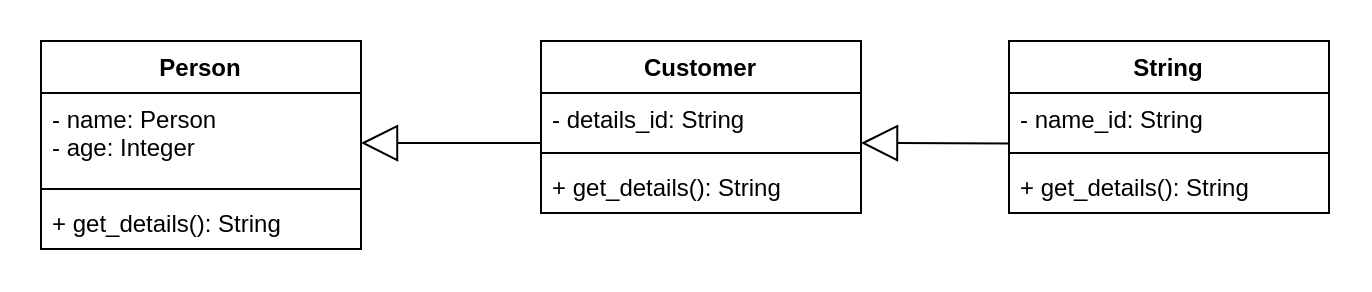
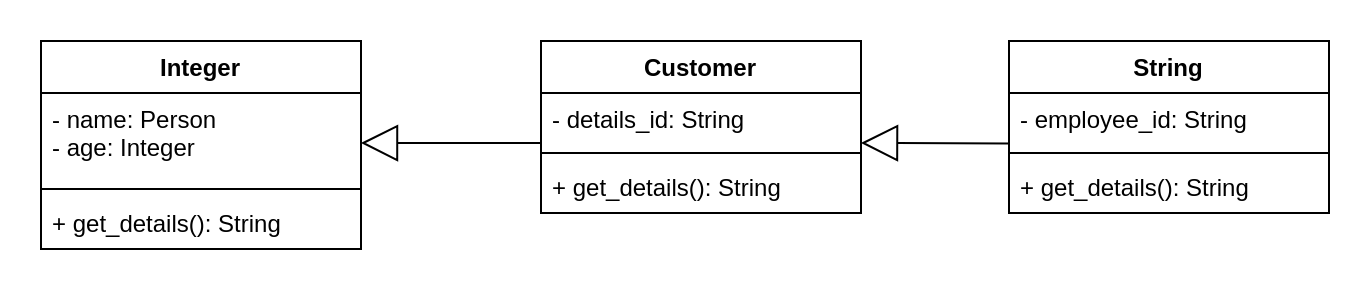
- <mxCell id="2" value="Person" style="swimlane;fontStyle=1;align=center;verticalAlign=top;childLayout=stackLayout;horizontal=1;startSize=26;horizontalStack=0;resizeParent=1;resizeParentMax=0;resizeLast=0;collapsible=1;marginBottom=0;whiteSpace=wrap;html=1;" vertex="1" parent="1"><mxGeometry x="20" y="20" width="160" height="104" as="geometry" /></mxCell>
+ <mxCell id="2" value="Integer" style="swimlane;fontStyle=1;align=center;verticalAlign=top;childLayout=stackLayout;horizontal=1;startSize=26;horizontalStack=0;resizeParent=1;resizeParentMax=0;resizeLast=0;collapsible=1;marginBottom=0;whiteSpace=wrap;html=1;" vertex="1" parent="1"><mxGeometry x="20" y="20" width="160" height="104" as="geometry" /></mxCell>
- <mxCell id="7" value="- name_id: String" style="text;strokeColor=none;fillColor=none;align=left;verticalAlign=top;spacingLeft=4;spacingRight=4;overflow=hidden;rotatable=0;points=[[0,0.5],[1,0.5]];portConstraint=eastwest;whiteSpace=wrap;html=1;" vertex="1" parent="6"><mxGeometry y="26" width="160" height="26" as="geometry" /></mxCell>
+ <mxCell id="7" value="- employee_id: String" style="text;strokeColor=none;fillColor=none;align=left;verticalAlign=top;spacingLeft=4;spacingRight=4;overflow=hidden;rotatable=0;points=[[0,0.5],[1,0.5]];portConstraint=eastwest;whiteSpace=wrap;html=1;" vertex="1" parent="6"><mxGeometry y="26" width="160" height="26" as="geometry" /></mxCell>
